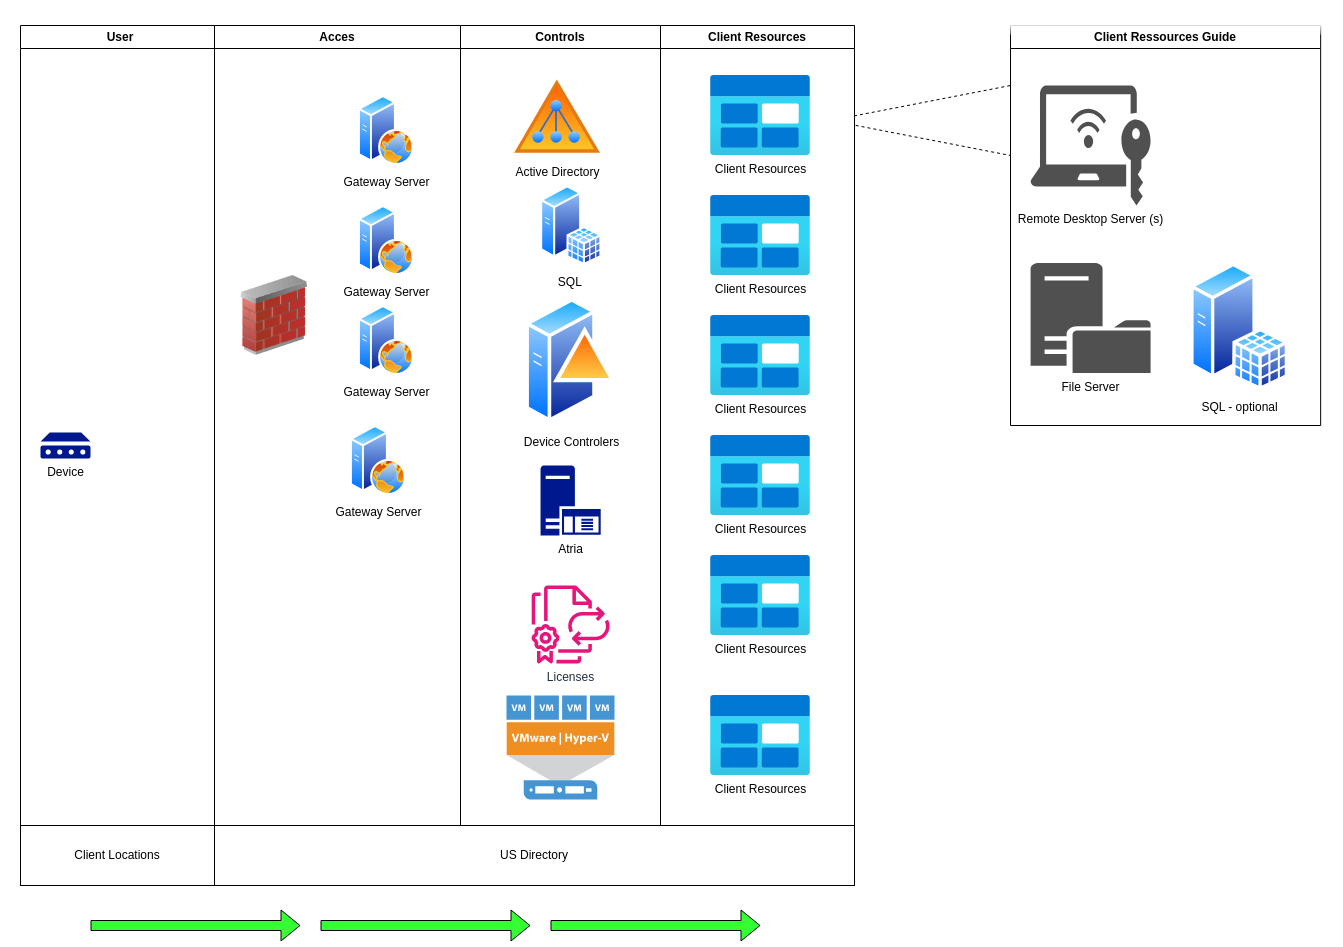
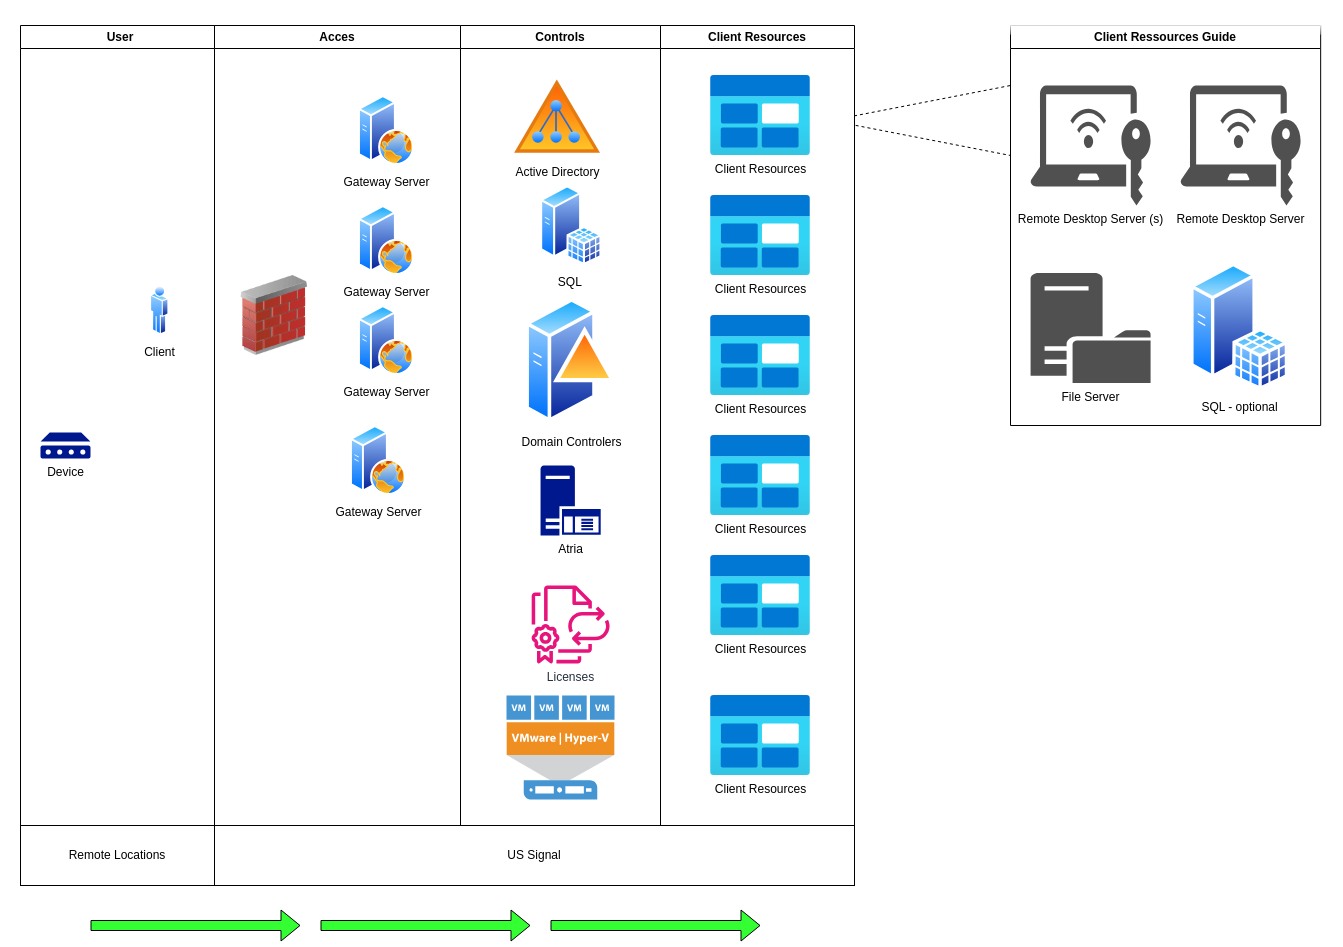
+ <mxCell id="32" value="Remote Desktop Server" style="sketch=0;pointerEvents=1;shadow=0;dashed=0;html=1;strokeColor=none;fillColor=#505050;labelPosition=center;verticalLabelPosition=bottom;verticalAlign=top;outlineConnect=0;align=center;shape=mxgraph.office.concepts.remote_access;" parent="29" vertex="1"><mxGeometry x="170.08" y="60" width="120" height="120" as="geometry" /></mxCell>
+ <mxCell id="4" value="Client" style="image;aspect=fixed;perimeter=ellipsePerimeter;html=1;align=center;shadow=0;dashed=0;spacingTop=3;image=img/lib/active_directory/user.svg;" parent="3" vertex="1"><mxGeometry x="130" y="260" width="18.5" height="50" as="geometry" /></mxCell>
- <mxCell id="31" value="File Server" style="sketch=0;pointerEvents=1;shadow=0;dashed=0;html=1;strokeColor=none;fillColor=#505050;labelPosition=center;verticalLabelPosition=bottom;verticalAlign=top;outlineConnect=0;align=center;shape=mxgraph.office.servers.file_server;" parent="29" vertex="1"><mxGeometry x="20.08" y="237.5" width="120" height="110" as="geometry" /></mxCell>
+ <mxCell id="31" value="File Server" style="sketch=0;pointerEvents=1;shadow=0;dashed=0;html=1;strokeColor=none;fillColor=#505050;labelPosition=center;verticalLabelPosition=bottom;verticalAlign=top;outlineConnect=0;align=center;shape=mxgraph.office.servers.file_server;" parent="29" vertex="1"><mxGeometry x="20.08" y="247.5" width="120" height="110" as="geometry" /></mxCell>
- <mxCell id="15" value="Device Controlers" style="image;aspect=fixed;perimeter=ellipsePerimeter;html=1;align=center;shadow=0;dashed=0;spacingTop=3;image=img/lib/active_directory/domain_controller.svg;" parent="12" vertex="1"><mxGeometry x="65.3" y="270" width="91" height="130" as="geometry" /></mxCell>
+ <mxCell id="15" value="Domain Controlers" style="image;aspect=fixed;perimeter=ellipsePerimeter;html=1;align=center;shadow=0;dashed=0;spacingTop=3;image=img/lib/active_directory/domain_controller.svg;" parent="12" vertex="1"><mxGeometry x="65.3" y="270" width="91" height="130" as="geometry" /></mxCell>
- <mxCell id="35" value="Client Locations" style="rounded=0;whiteSpace=wrap;html=1;" parent="1" vertex="1"><mxGeometry x="20" y="825" width="194" height="60" as="geometry" /></mxCell>
+ <mxCell id="35" value="Remote Locations" style="rounded=0;whiteSpace=wrap;html=1;" parent="1" vertex="1"><mxGeometry x="20" y="825" width="194" height="60" as="geometry" /></mxCell>
- <mxCell id="34" value="US Directory" style="rounded=0;whiteSpace=wrap;html=1;" parent="1" vertex="1"><mxGeometry x="214" y="825" width="640" height="60" as="geometry" /></mxCell>
+ <mxCell id="34" value="US Signal" style="rounded=0;whiteSpace=wrap;html=1;" parent="1" vertex="1"><mxGeometry x="214" y="825" width="640" height="60" as="geometry" /></mxCell>
